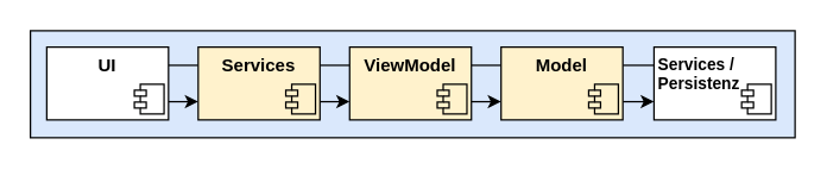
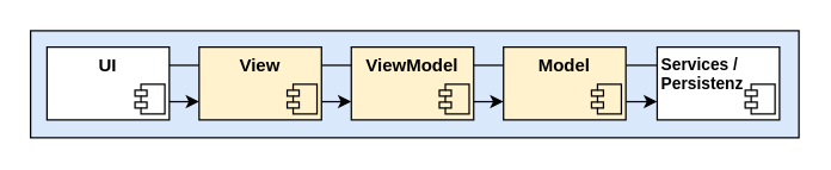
- <mxCell id="9" value="&lt;p style=&quot;margin: 0px ; margin-top: 6px ; text-align: center&quot;&gt;&lt;b&gt;Services&lt;/b&gt;&lt;/p&gt;" style="align=left;overflow=fill;html=1;dropTarget=0;fillColor=#FFF2CC;" vertex="1" parent="1"><mxGeometry x="133" y="31" width="82" height="49" as="geometry" /></mxCell>
+ <mxCell id="9" value="&lt;p style=&quot;margin: 0px ; margin-top: 6px ; text-align: center&quot;&gt;&lt;b&gt;View&lt;/b&gt;&lt;/p&gt;" style="align=left;overflow=fill;html=1;dropTarget=0;fillColor=#FFF2CC;" vertex="1" parent="1"><mxGeometry x="133" y="31" width="82" height="49" as="geometry" /></mxCell>
